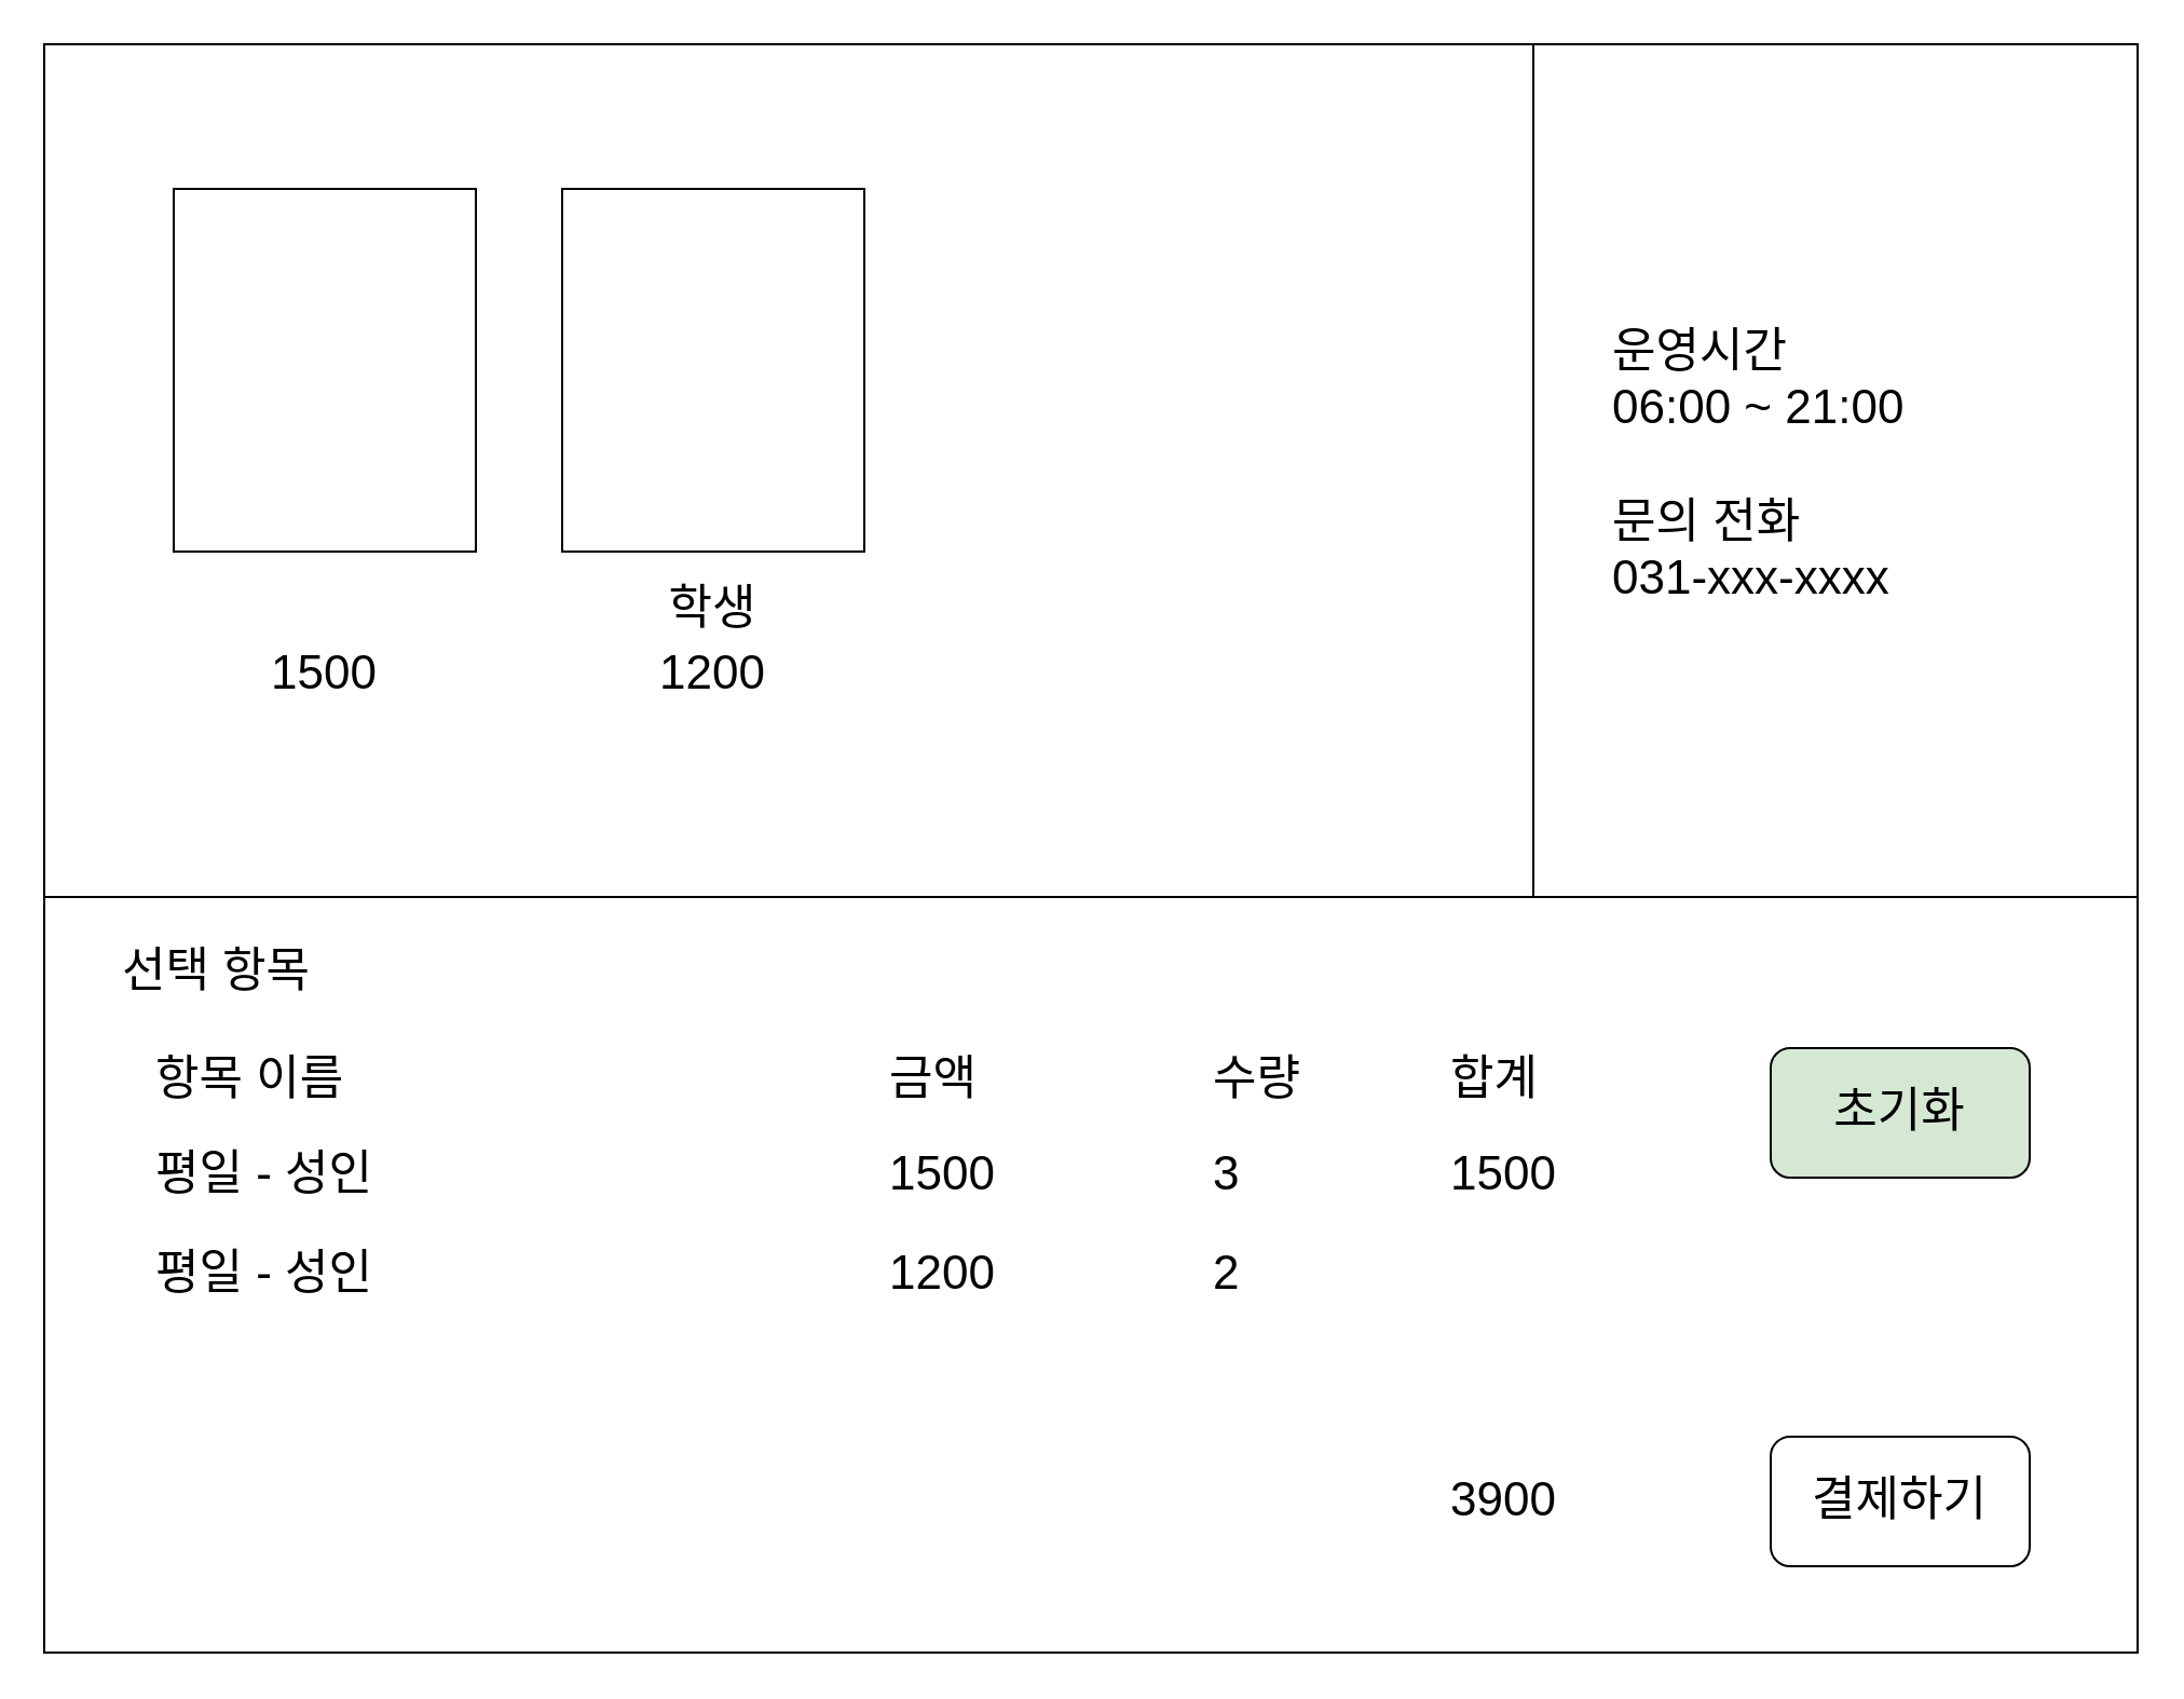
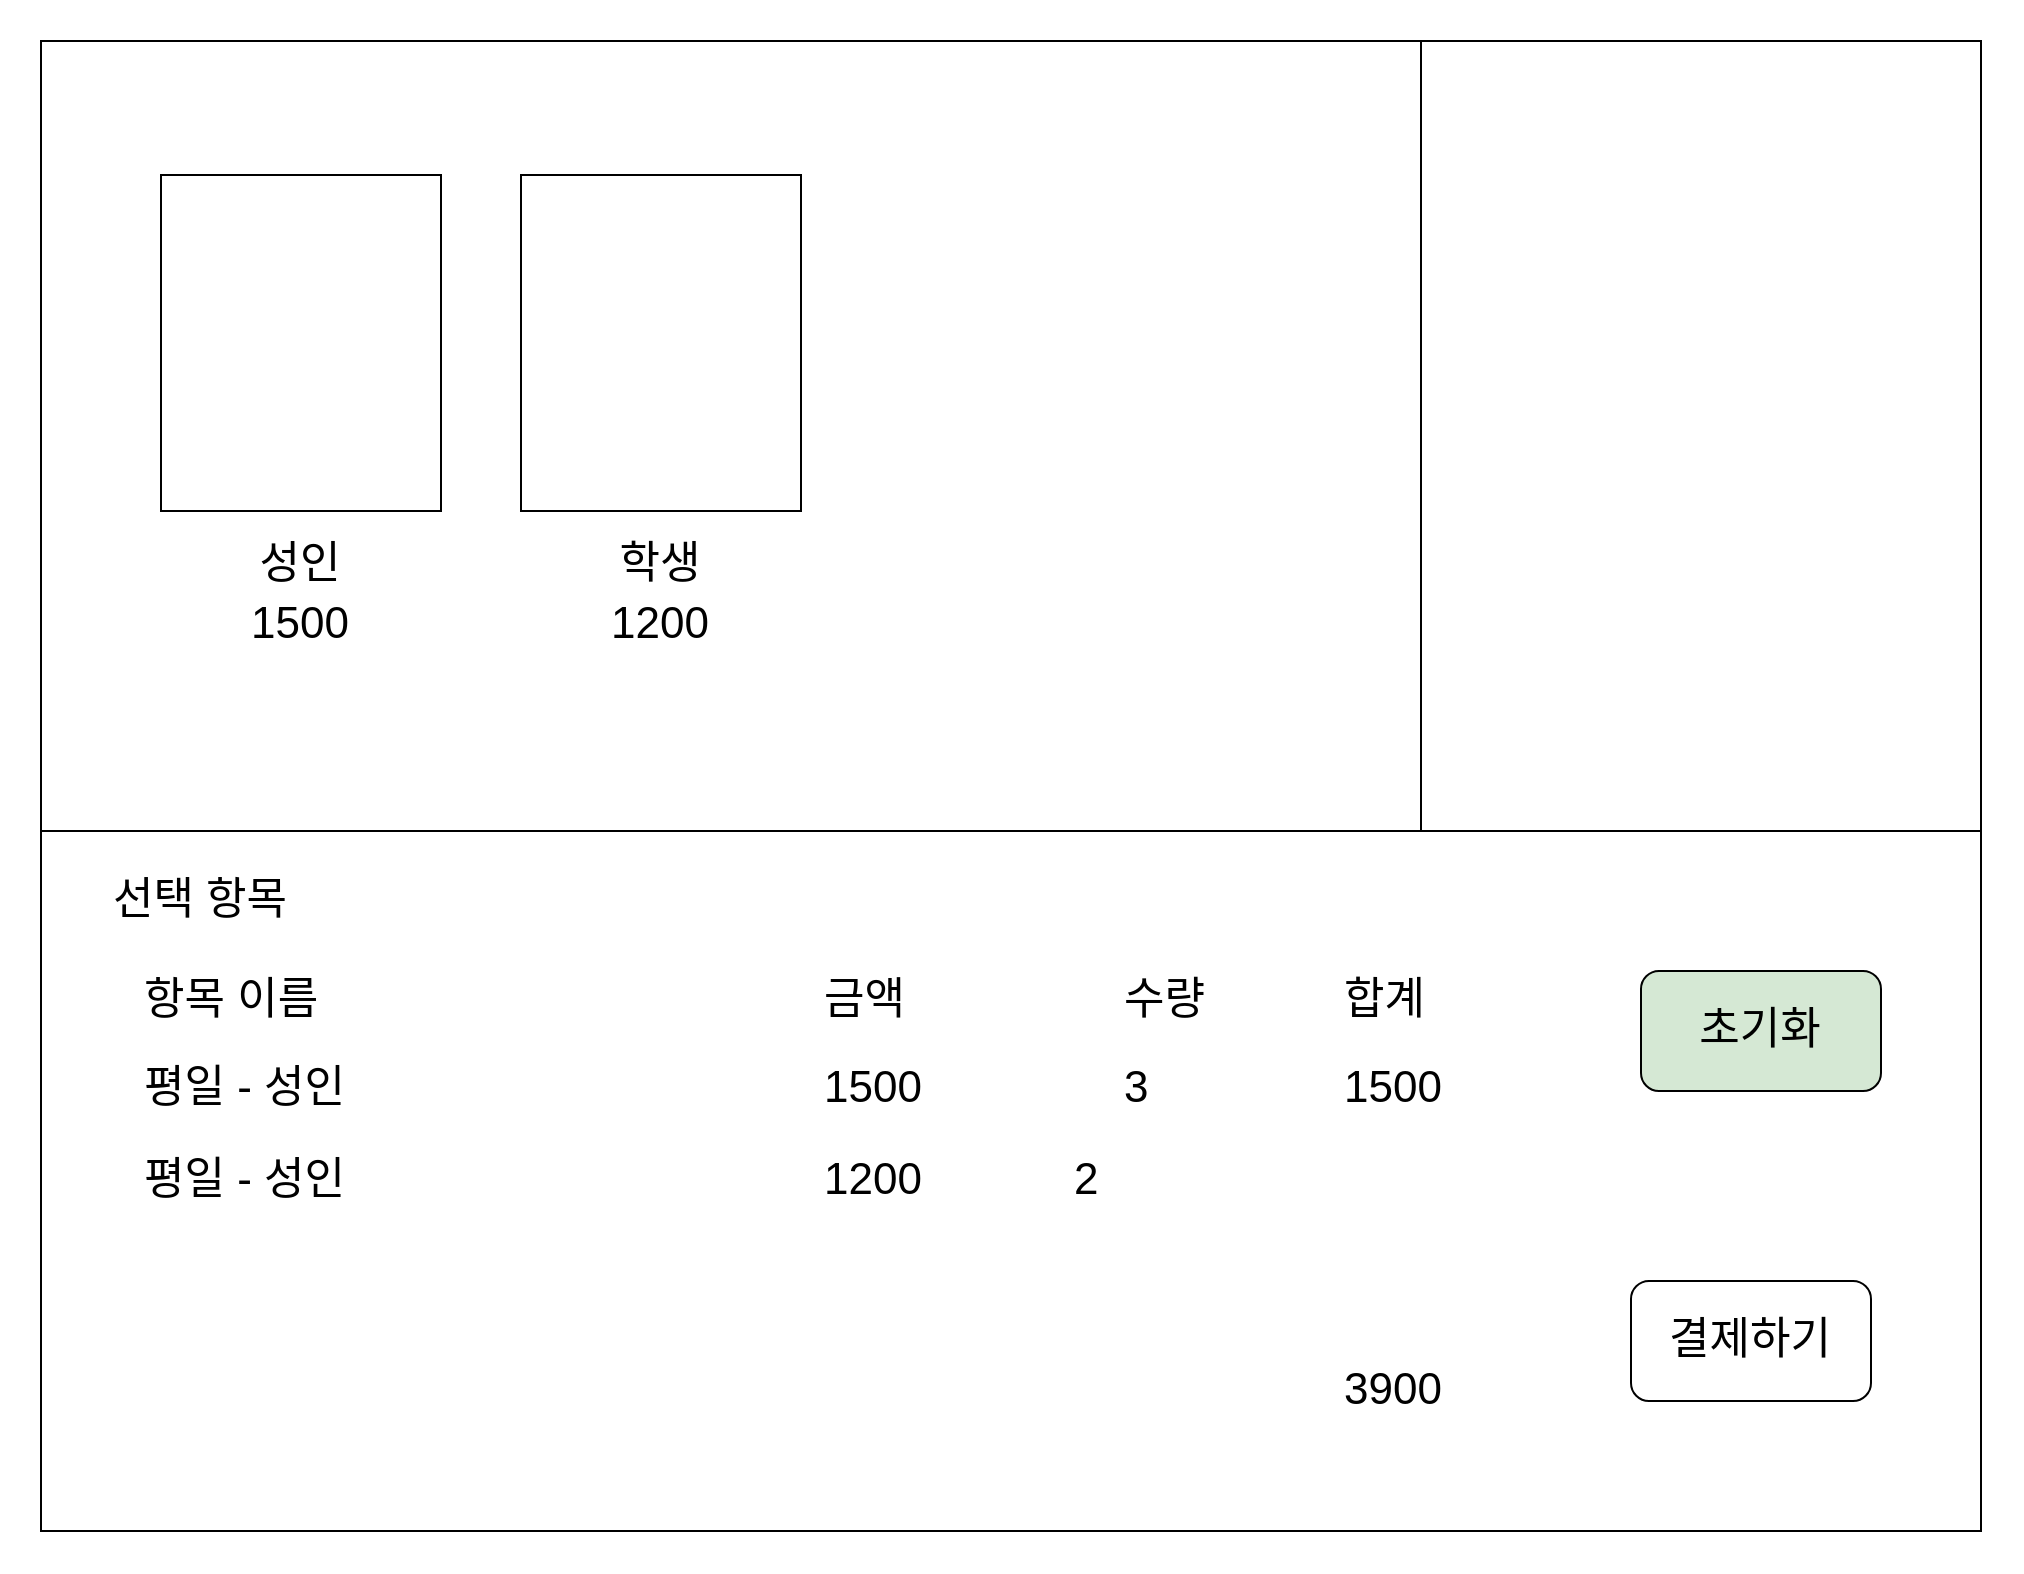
- <mxCell id="26" value="운영시간&lt;br&gt;06:00 ~ 21:00&lt;br&gt;&lt;br&gt;문의 전화&lt;br&gt;031-xxx-xxxx" style="text;html=1;strokeColor=none;fillColor=none;align=left;verticalAlign=middle;whiteSpace=wrap;rounded=0;fontFamily=Helvetica;fontSize=22;" vertex="1" parent="1"><mxGeometry x="745" y="45" width="210" height="340" as="geometry" /></mxCell>
+ <mxCell id="4" value="성인" style="text;html=1;strokeColor=none;fillColor=none;align=center;verticalAlign=middle;whiteSpace=wrap;rounded=0;fontFamily=Helvetica;fontSize=22;" vertex="1" parent="1"><mxGeometry x="80" y="267" width="140" height="30" as="geometry" /></mxCell>
- <mxCell id="18" value="2" style="text;html=1;strokeColor=none;fillColor=none;align=left;verticalAlign=middle;whiteSpace=wrap;rounded=0;fontFamily=Helvetica;fontSize=22;" vertex="1" parent="1"><mxGeometry x="560" y="575" width="30" height="30" as="geometry" /></mxCell>
+ <mxCell id="18" value="2" style="text;html=1;strokeColor=none;fillColor=none;align=left;verticalAlign=middle;whiteSpace=wrap;rounded=0;fontFamily=Helvetica;fontSize=22;" vertex="1" parent="1"><mxGeometry x="535" y="575" width="30" height="30" as="geometry" /></mxCell>
- <mxCell id="22" value="결제하기" style="rounded=1;whiteSpace=wrap;html=1;fontFamily=Helvetica;fontSize=22;" vertex="1" parent="1"><mxGeometry x="820" y="665" width="120" height="60" as="geometry" /></mxCell>
+ <mxCell id="22" value="결제하기" style="rounded=1;whiteSpace=wrap;html=1;fontFamily=Helvetica;fontSize=22;" vertex="1" parent="1"><mxGeometry x="815" y="640" width="120" height="60" as="geometry" /></mxCell>
